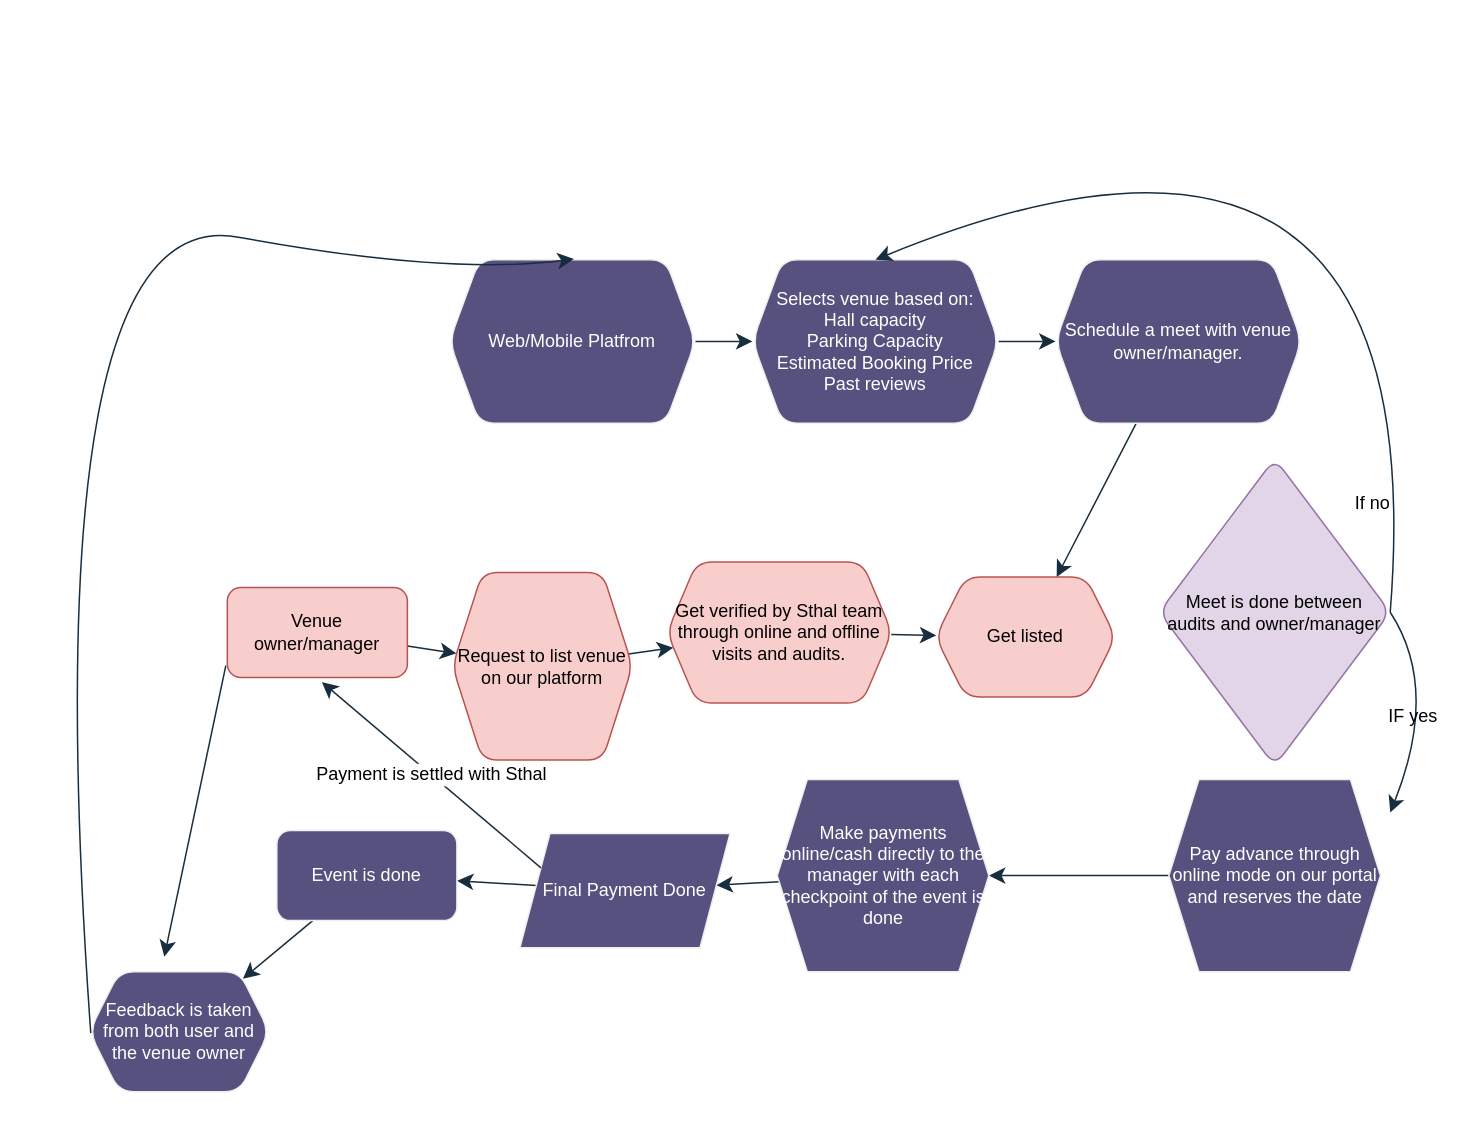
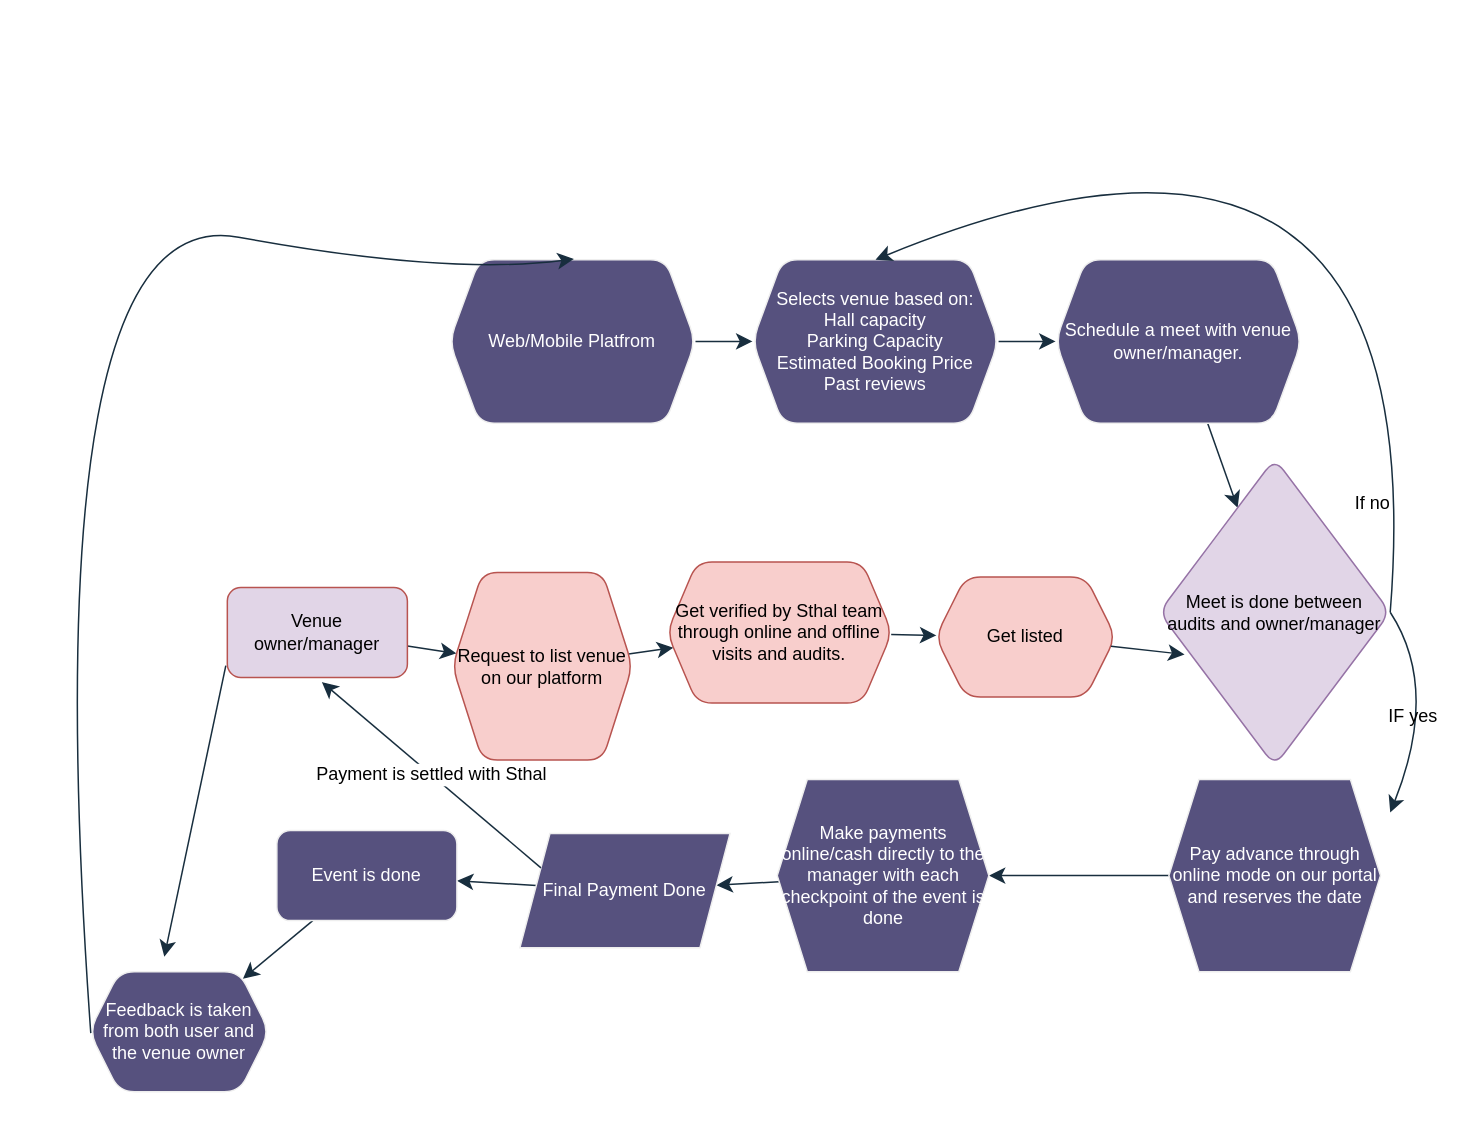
- <mxCell id="6" value="" style="edgeStyle=none;curved=1;rounded=0;orthogonalLoop=1;jettySize=auto;html=1;fontSize=12;startSize=8;endSize=8;labelBackgroundColor=none;strokeColor=#182E3E;fontColor=default;" edge="1" parent="1" source="7" target="14"><mxGeometry relative="1" as="geometry" /></mxCell>
+ <mxCell id="6" value="" style="edgeStyle=none;curved=1;rounded=0;orthogonalLoop=1;jettySize=auto;html=1;fontSize=12;startSize=8;endSize=8;labelBackgroundColor=none;strokeColor=#182E3E;fontColor=default;" edge="1" parent="1" source="7" target="15"><mxGeometry relative="1" as="geometry" /></mxCell>
- <mxCell id="9" value="Venue owner/manager" style="rounded=1;whiteSpace=wrap;html=1;labelBackgroundColor=none;fillColor=#f8cecc;strokeColor=#b85450;" vertex="1" parent="1"><mxGeometry x="151" y="391" width="120" height="60" as="geometry" /></mxCell>
+ <mxCell id="9" value="Venue owner/manager" style="rounded=1;whiteSpace=wrap;html=1;labelBackgroundColor=none;fillColor=#e1d5e7;strokeColor=#b85450;" vertex="1" parent="1"><mxGeometry x="151" y="391" width="120" height="60" as="geometry" /></mxCell>
+ <mxCell id="16" style="edgeStyle=none;curved=1;rounded=0;orthogonalLoop=1;jettySize=auto;html=1;fontSize=12;startSize=8;endSize=8;entryX=0.11;entryY=0.637;entryDx=0;entryDy=0;entryPerimeter=0;labelBackgroundColor=none;strokeColor=#182E3E;fontColor=default;" edge="1" parent="1" source="14" target="15"><mxGeometry relative="1" as="geometry" /></mxCell>
